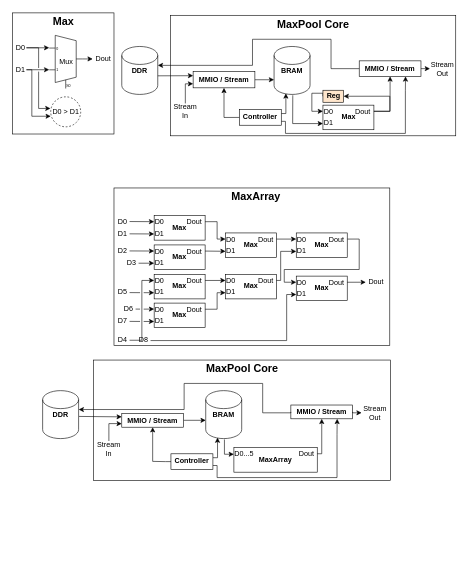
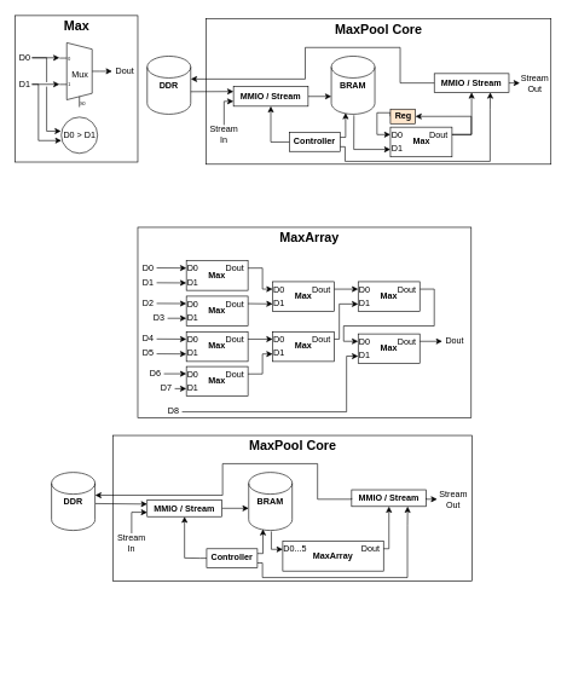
- <mxCell id="17" value="D0 &amp;gt; D1" style="ellipse;whiteSpace=wrap;html=1;aspect=fixed;dashed=1;" parent="7" vertex="1"><mxGeometry x="63.5" y="140.004" width="50" height="50" as="geometry" /></mxCell>
+ <mxCell id="17" value="D0 &amp;gt; D1" style="ellipse;whiteSpace=wrap;html=1;aspect=fixed;" parent="7" vertex="1"><mxGeometry x="63.5" y="140.004" width="50" height="50" as="geometry" /></mxCell>
- <mxCell id="65" value="D7" style="text;html=1;strokeColor=none;fillColor=none;align=center;verticalAlign=middle;whiteSpace=wrap;shadow=0;" parent="20" vertex="1"><mxGeometry x="3" y="216" width="23" height="13" as="geometry" /></mxCell>
+ <mxCell id="65" value="D7" style="text;html=1;strokeColor=none;fillColor=none;align=center;verticalAlign=middle;whiteSpace=wrap;shadow=0;" parent="20" vertex="1"><mxGeometry x="28" y="216" width="23" height="13" as="geometry" /></mxCell>
- <mxCell id="45" value="D4" style="text;html=1;strokeColor=none;fillColor=none;align=center;verticalAlign=middle;whiteSpace=wrap;shadow=0;" parent="20" vertex="1"><mxGeometry x="3" y="247" width="23" height="14" as="geometry" /></mxCell>
+ <mxCell id="45" value="D4" style="text;html=1;strokeColor=none;fillColor=none;align=center;verticalAlign=middle;whiteSpace=wrap;shadow=0;" parent="20" vertex="1"><mxGeometry x="3" y="147" width="23" height="14" as="geometry" /></mxCell>
